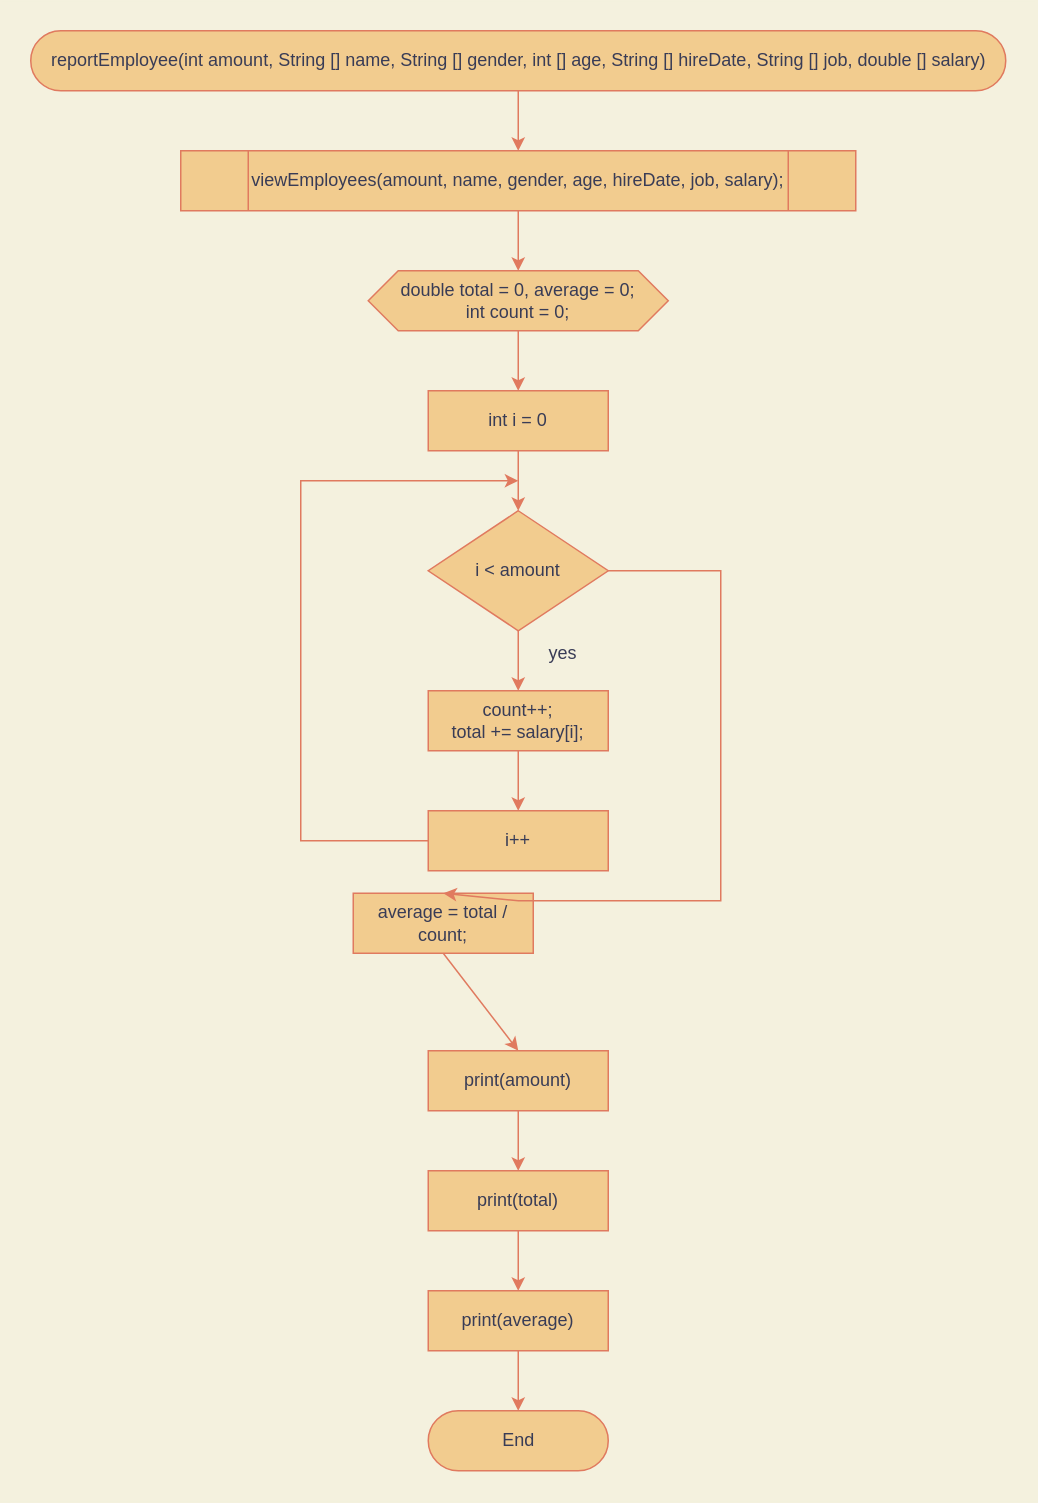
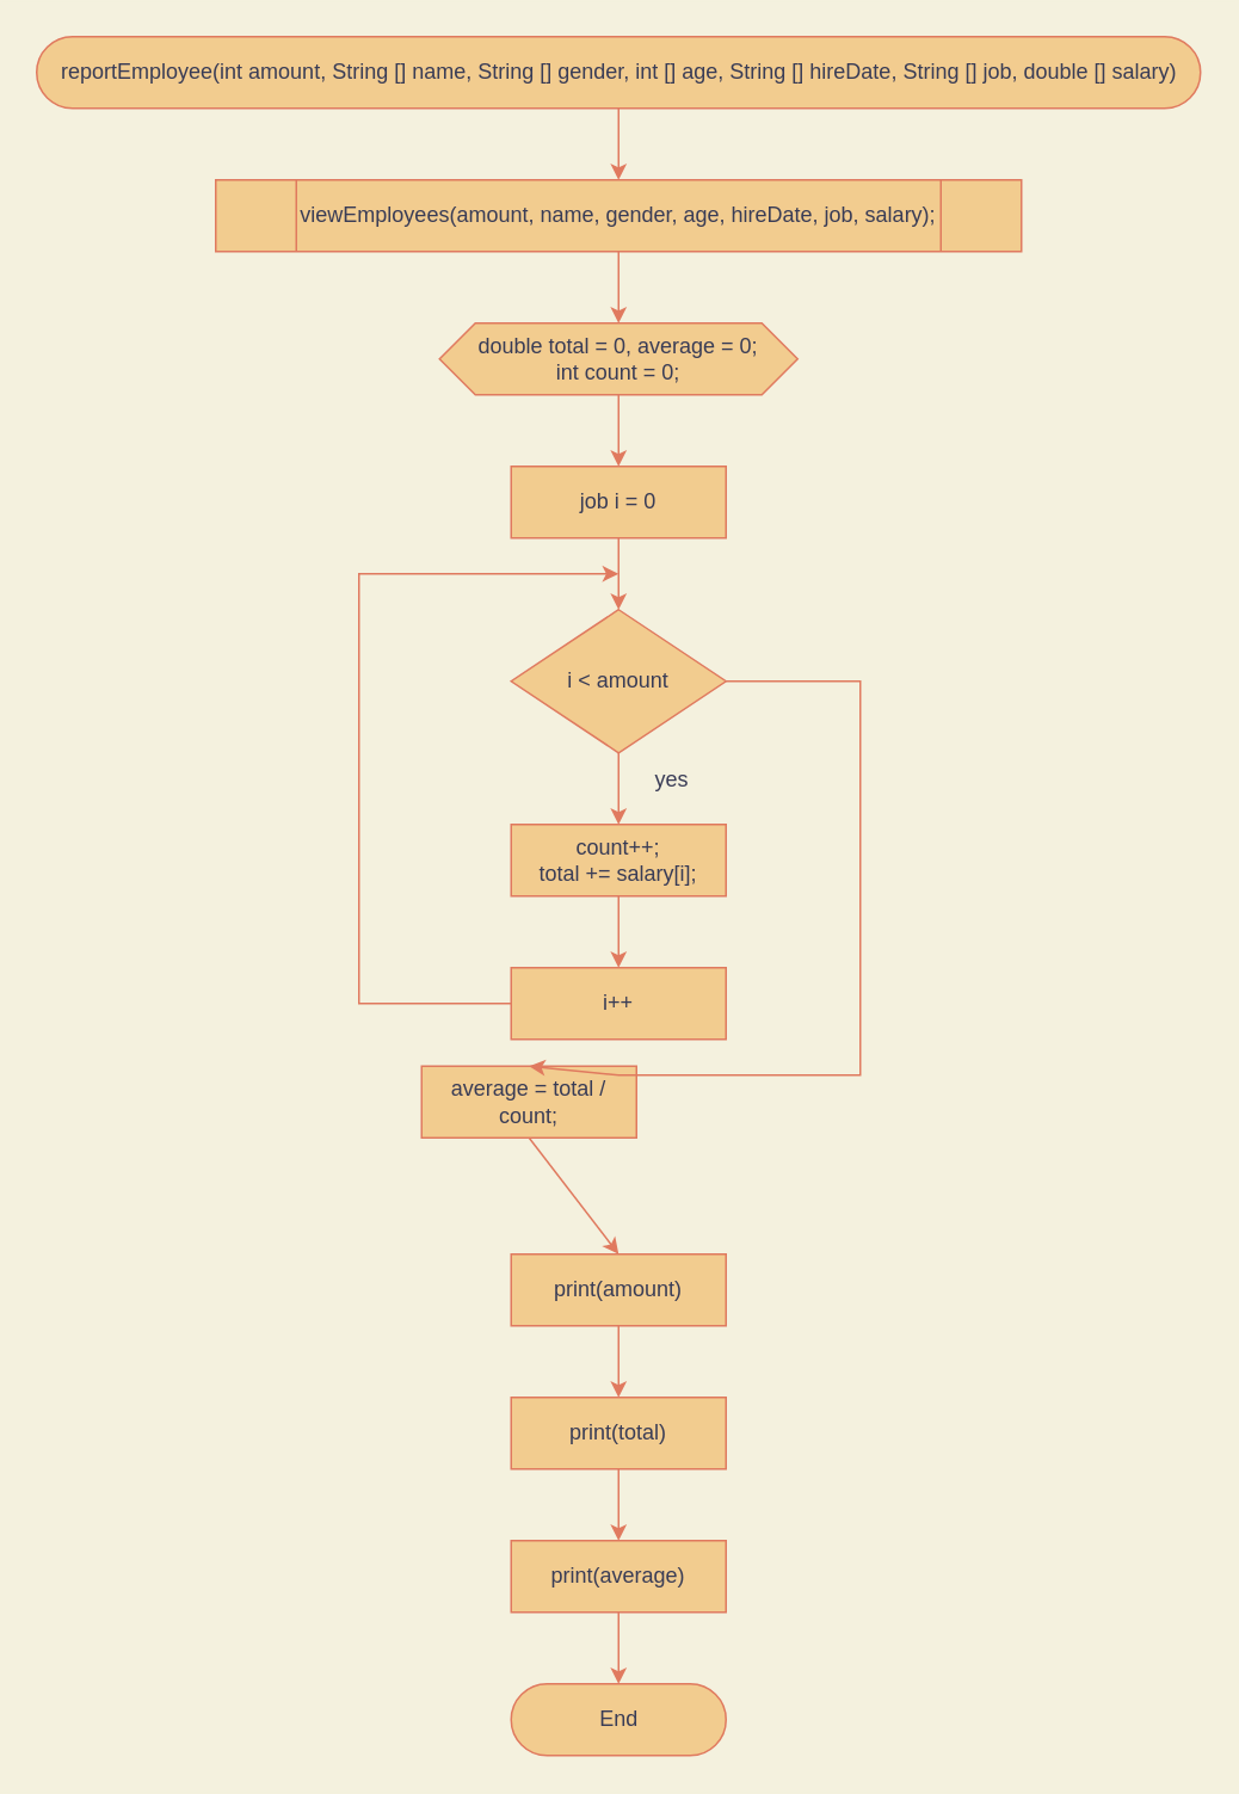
- <mxCell id="6" value="int i = 0" style="rounded=0;whiteSpace=wrap;html=1;fillColor=#F2CC8F;strokeColor=#E07A5F;fontColor=#393C56;" vertex="1" parent="1"><mxGeometry x="285" y="260" width="120" height="40" as="geometry" /></mxCell>
+ <mxCell id="6" value="job i = 0" style="rounded=0;whiteSpace=wrap;html=1;fillColor=#F2CC8F;strokeColor=#E07A5F;fontColor=#393C56;" vertex="1" parent="1"><mxGeometry x="285" y="260" width="120" height="40" as="geometry" /></mxCell>
